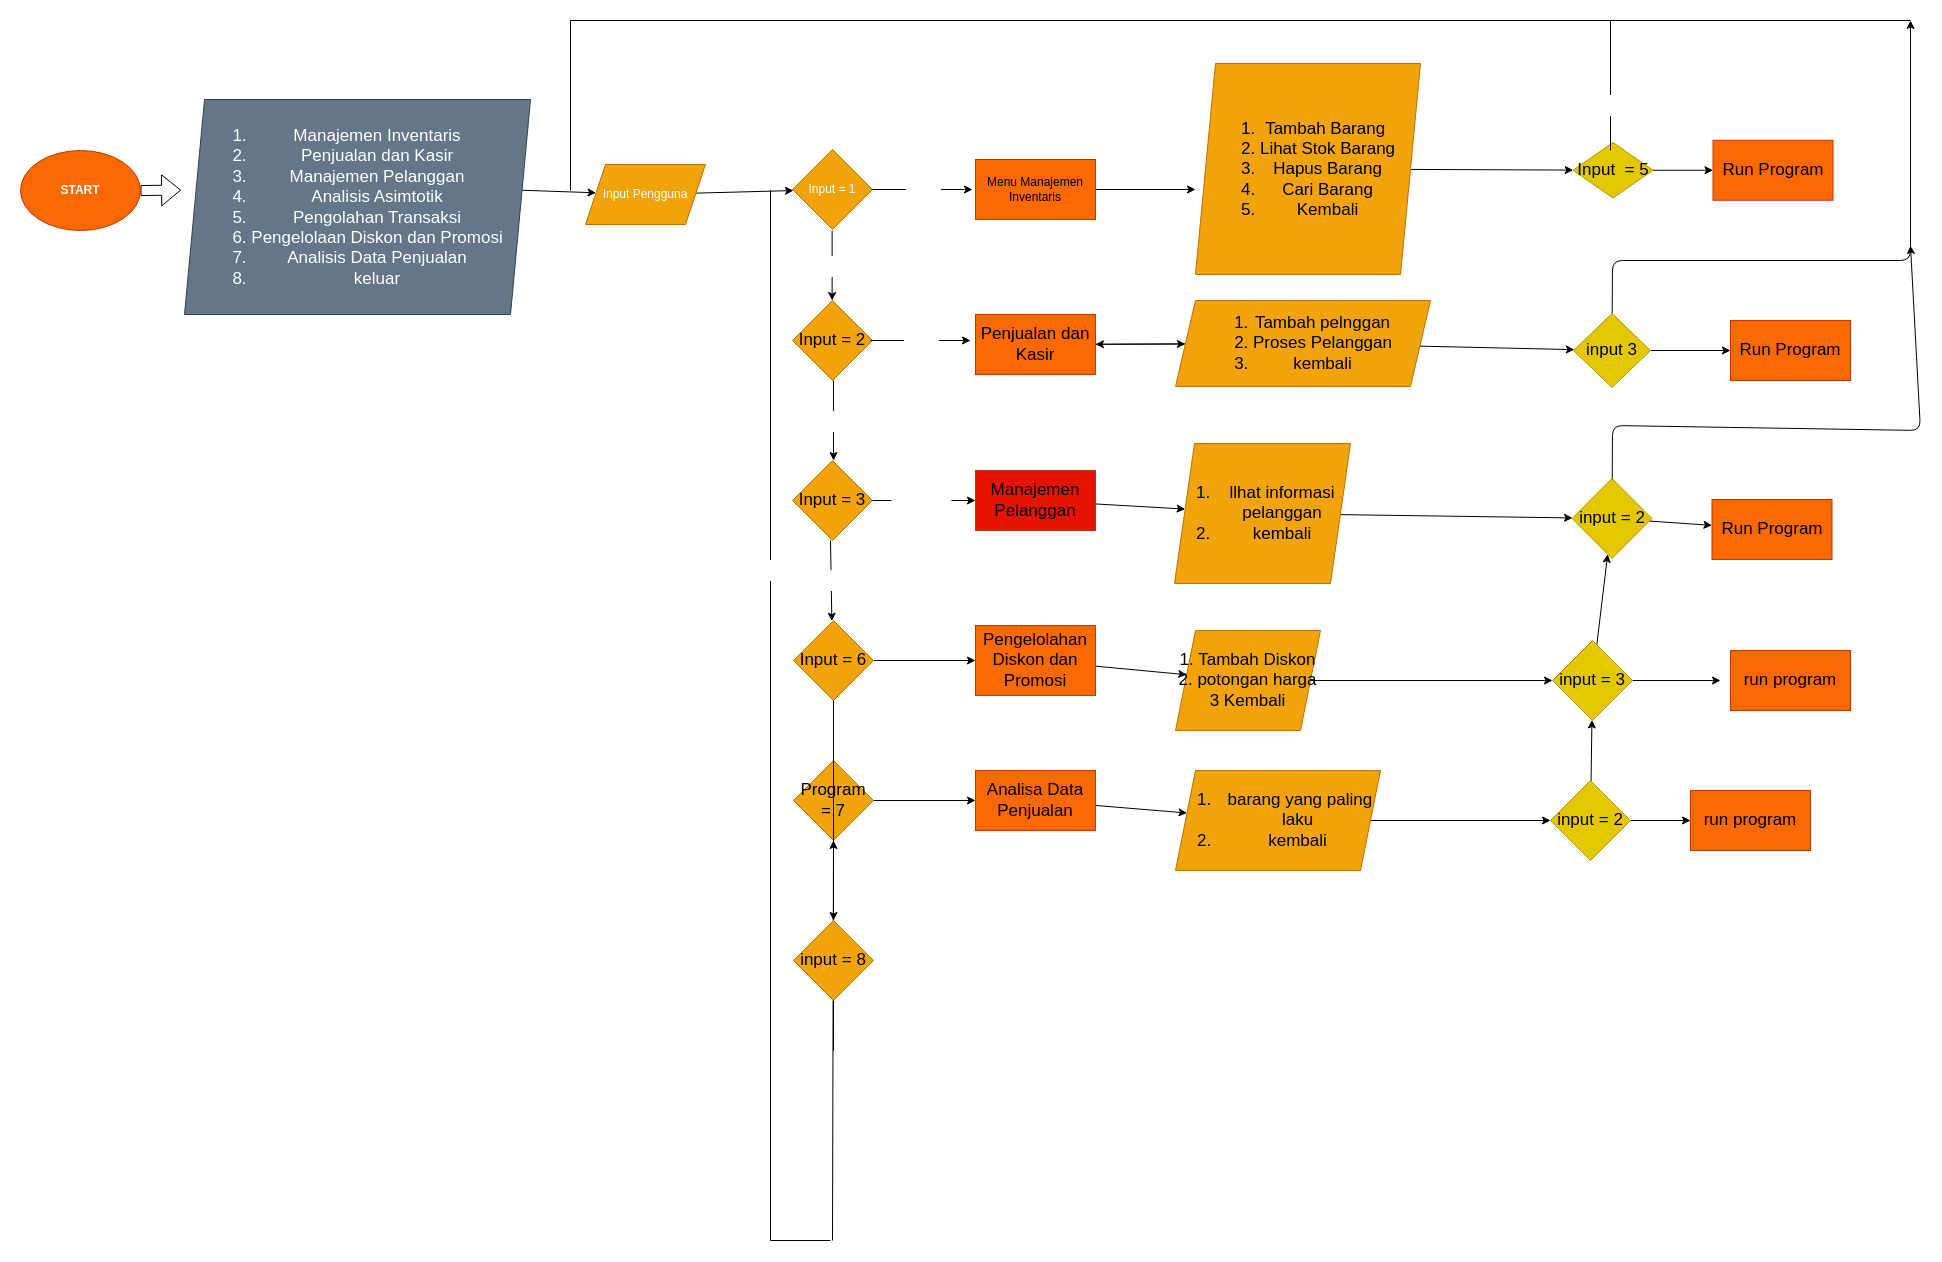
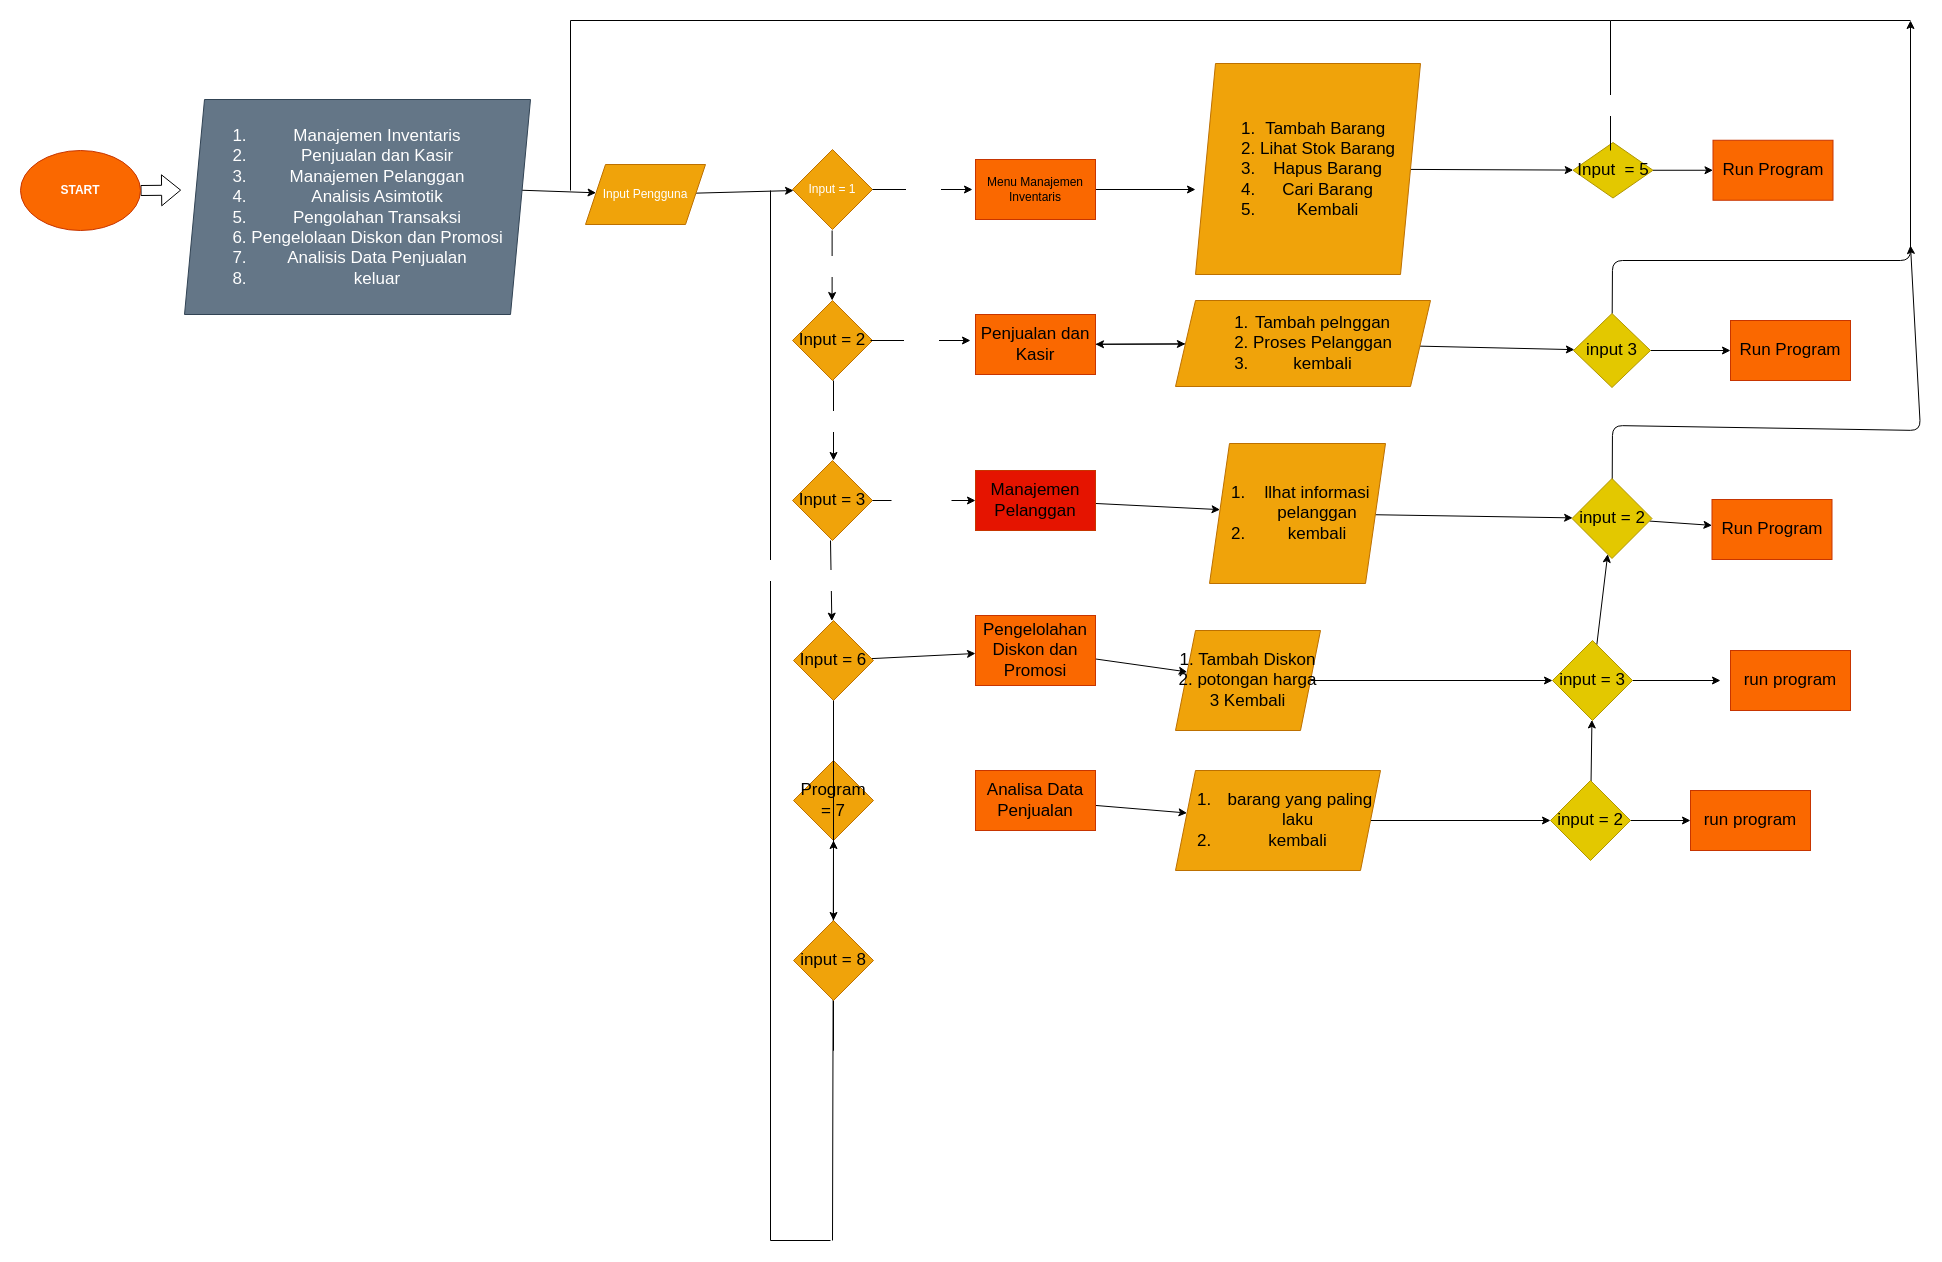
- <mxCell id="64" value="&lt;ol&gt;&lt;li&gt;llhat informasi pelanggan&lt;/li&gt;&lt;li&gt;kembali&lt;/li&gt;&lt;/ol&gt;" style="shape=parallelogram;perimeter=parallelogramPerimeter;whiteSpace=wrap;html=1;fixedSize=1;fontSize=17;fillColor=#f0a30a;strokeColor=#BD7000;fontColor=#000000;" vertex="1" parent="1"><mxGeometry x="1174" y="443" width="176" height="140" as="geometry" /></mxCell>
+ <mxCell id="64" value="&lt;ol&gt;&lt;li&gt;llhat informasi pelanggan&lt;/li&gt;&lt;li&gt;kembali&lt;/li&gt;&lt;/ol&gt;" style="shape=parallelogram;perimeter=parallelogramPerimeter;whiteSpace=wrap;html=1;fixedSize=1;fontSize=17;fillColor=#f0a30a;strokeColor=#BD7000;fontColor=#000000;" vertex="1" parent="1"><mxGeometry x="1209" y="443" width="176" height="140" as="geometry" /></mxCell>
- <mxCell id="39" value="Pengelolahan Diskon dan Promosi" style="whiteSpace=wrap;html=1;fontSize=17;fontColor=#000000;fillColor=#fa6800;strokeColor=#C73500;" vertex="1" parent="1"><mxGeometry x="975" y="625" width="120" height="70" as="geometry" /></mxCell>
+ <mxCell id="39" value="Pengelolahan Diskon dan Promosi" style="whiteSpace=wrap;html=1;fontSize=17;fontColor=#000000;fillColor=#fa6800;strokeColor=#C73500;" vertex="1" parent="1"><mxGeometry x="975" y="615" width="120" height="70" as="geometry" /></mxCell>
- <mxCell id="33" value="" style="edgeStyle=none;html=1;fontSize=17;fontColor=#FFFFFF;" edge="1" parent="1" source="35" target="41"><mxGeometry relative="1" as="geometry" /></mxCell>
